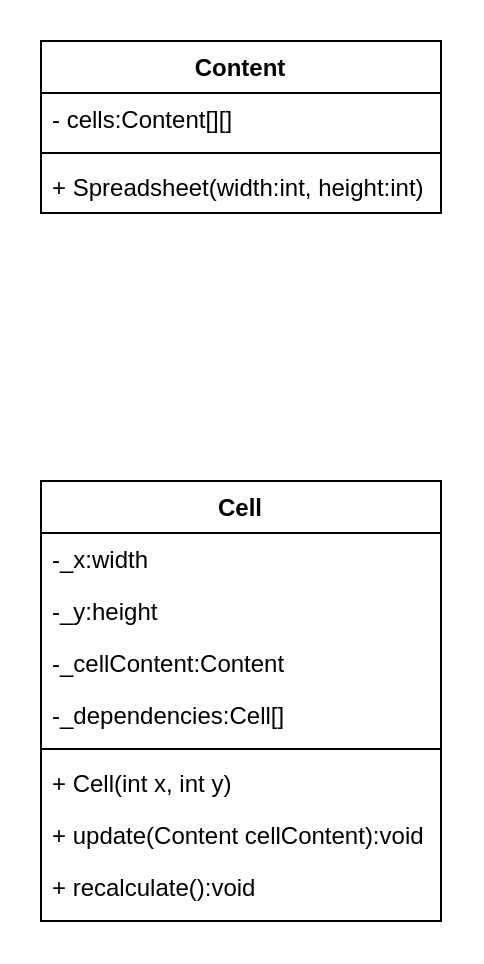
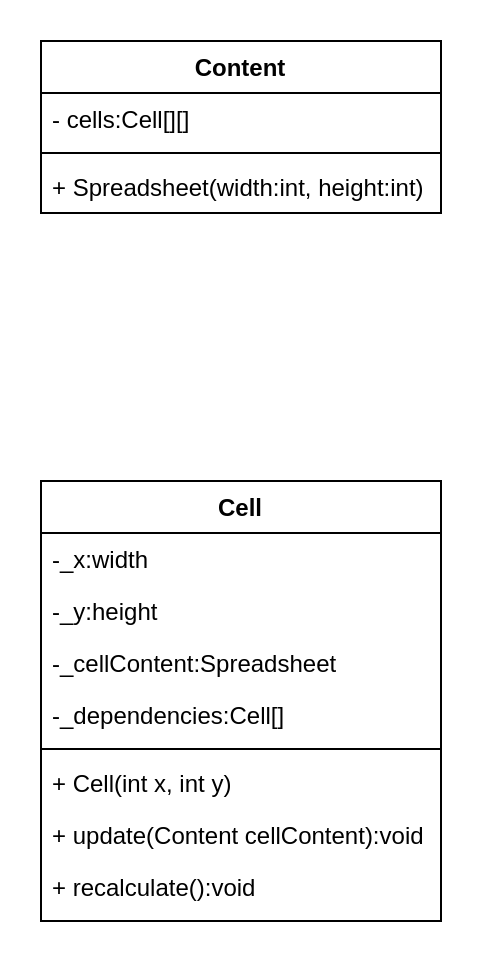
- <mxCell id="12" value="- cells:Content[][]" style="text;strokeColor=none;fillColor=none;align=left;verticalAlign=top;spacingLeft=4;spacingRight=4;overflow=hidden;rotatable=0;points=[[0,0.5],[1,0.5]];portConstraint=eastwest;whiteSpace=wrap;html=1;" parent="11" vertex="1"><mxGeometry y="26" width="200" height="26" as="geometry" /></mxCell>
+ <mxCell id="12" value="- cells:Cell[][]" style="text;strokeColor=none;fillColor=none;align=left;verticalAlign=top;spacingLeft=4;spacingRight=4;overflow=hidden;rotatable=0;points=[[0,0.5],[1,0.5]];portConstraint=eastwest;whiteSpace=wrap;html=1;" parent="11" vertex="1"><mxGeometry y="26" width="200" height="26" as="geometry" /></mxCell>
- <mxCell id="5" value="-_cellContent:Content" style="text;strokeColor=none;fillColor=none;align=left;verticalAlign=top;spacingLeft=4;spacingRight=4;overflow=hidden;rotatable=0;points=[[0,0.5],[1,0.5]];portConstraint=eastwest;whiteSpace=wrap;html=1;" parent="2" vertex="1"><mxGeometry y="78" width="200" height="26" as="geometry" /></mxCell>
+ <mxCell id="5" value="-_cellContent:Spreadsheet" style="text;strokeColor=none;fillColor=none;align=left;verticalAlign=top;spacingLeft=4;spacingRight=4;overflow=hidden;rotatable=0;points=[[0,0.5],[1,0.5]];portConstraint=eastwest;whiteSpace=wrap;html=1;" parent="2" vertex="1"><mxGeometry y="78" width="200" height="26" as="geometry" /></mxCell>
